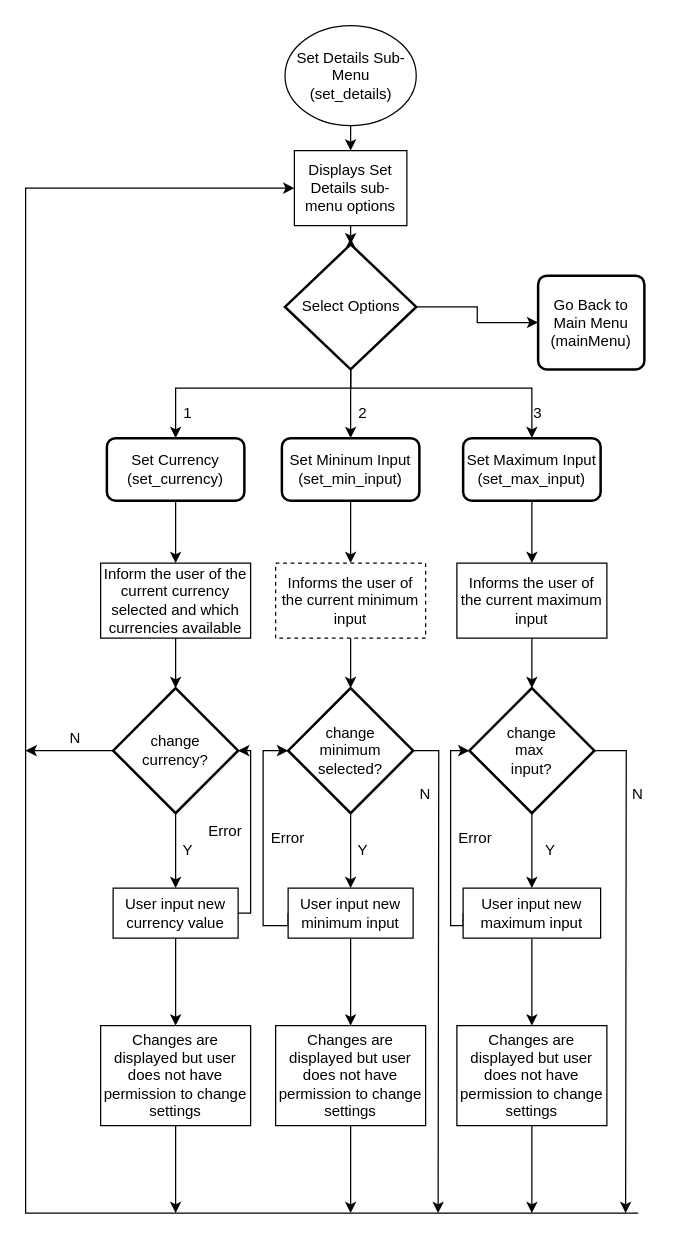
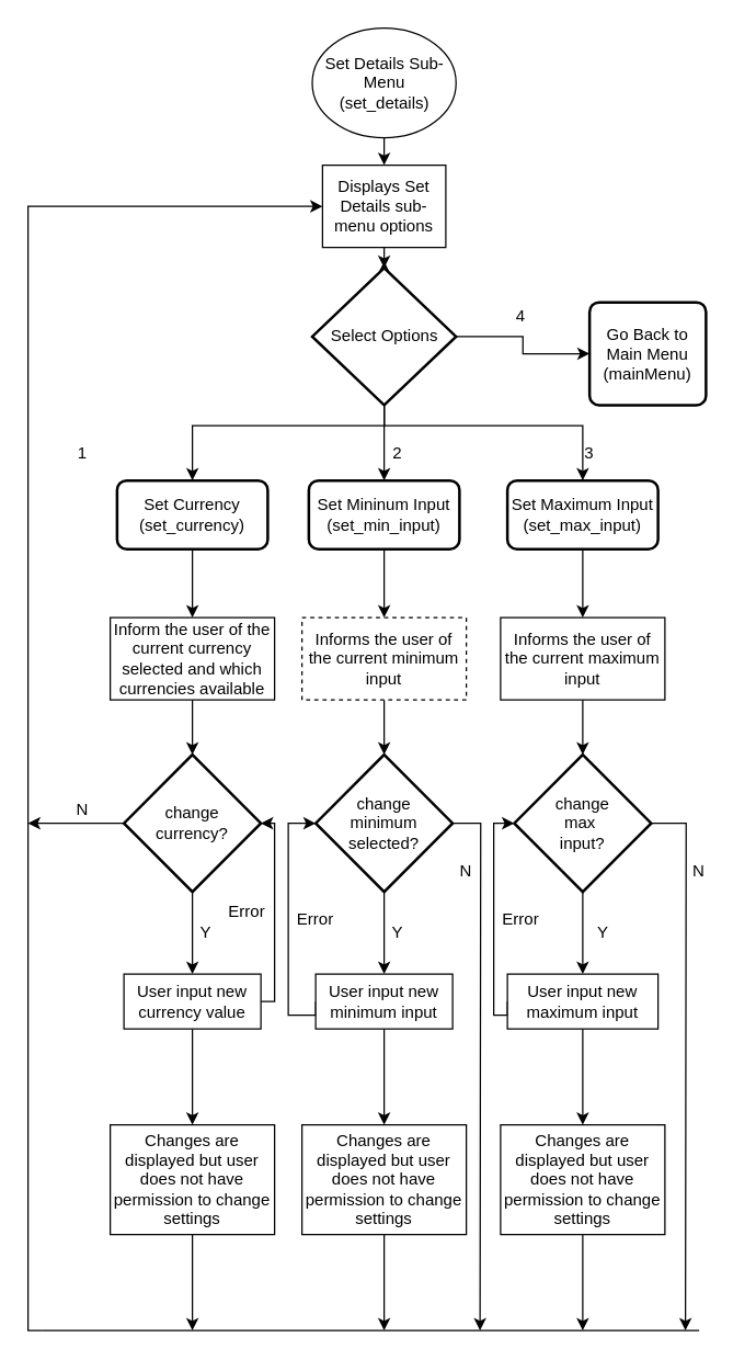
+ <mxCell id="63" value="4" style="text;html=1;strokeColor=none;fillColor=none;align=center;verticalAlign=middle;whiteSpace=wrap;rounded=0;" vertex="1" parent="1"><mxGeometry x="360" y="220" width="40" height="20" as="geometry" /></mxCell>
- <mxCell id="60" value="1" style="text;html=1;strokeColor=none;fillColor=none;align=center;verticalAlign=middle;whiteSpace=wrap;rounded=0;" vertex="1" parent="1"><mxGeometry x="130" y="320" width="40" height="20" as="geometry" /></mxCell>
+ <mxCell id="60" value="1" style="text;html=1;strokeColor=none;fillColor=none;align=center;verticalAlign=middle;whiteSpace=wrap;rounded=0;" vertex="1" parent="1"><mxGeometry x="40" y="320" width="40" height="20" as="geometry" /></mxCell>
